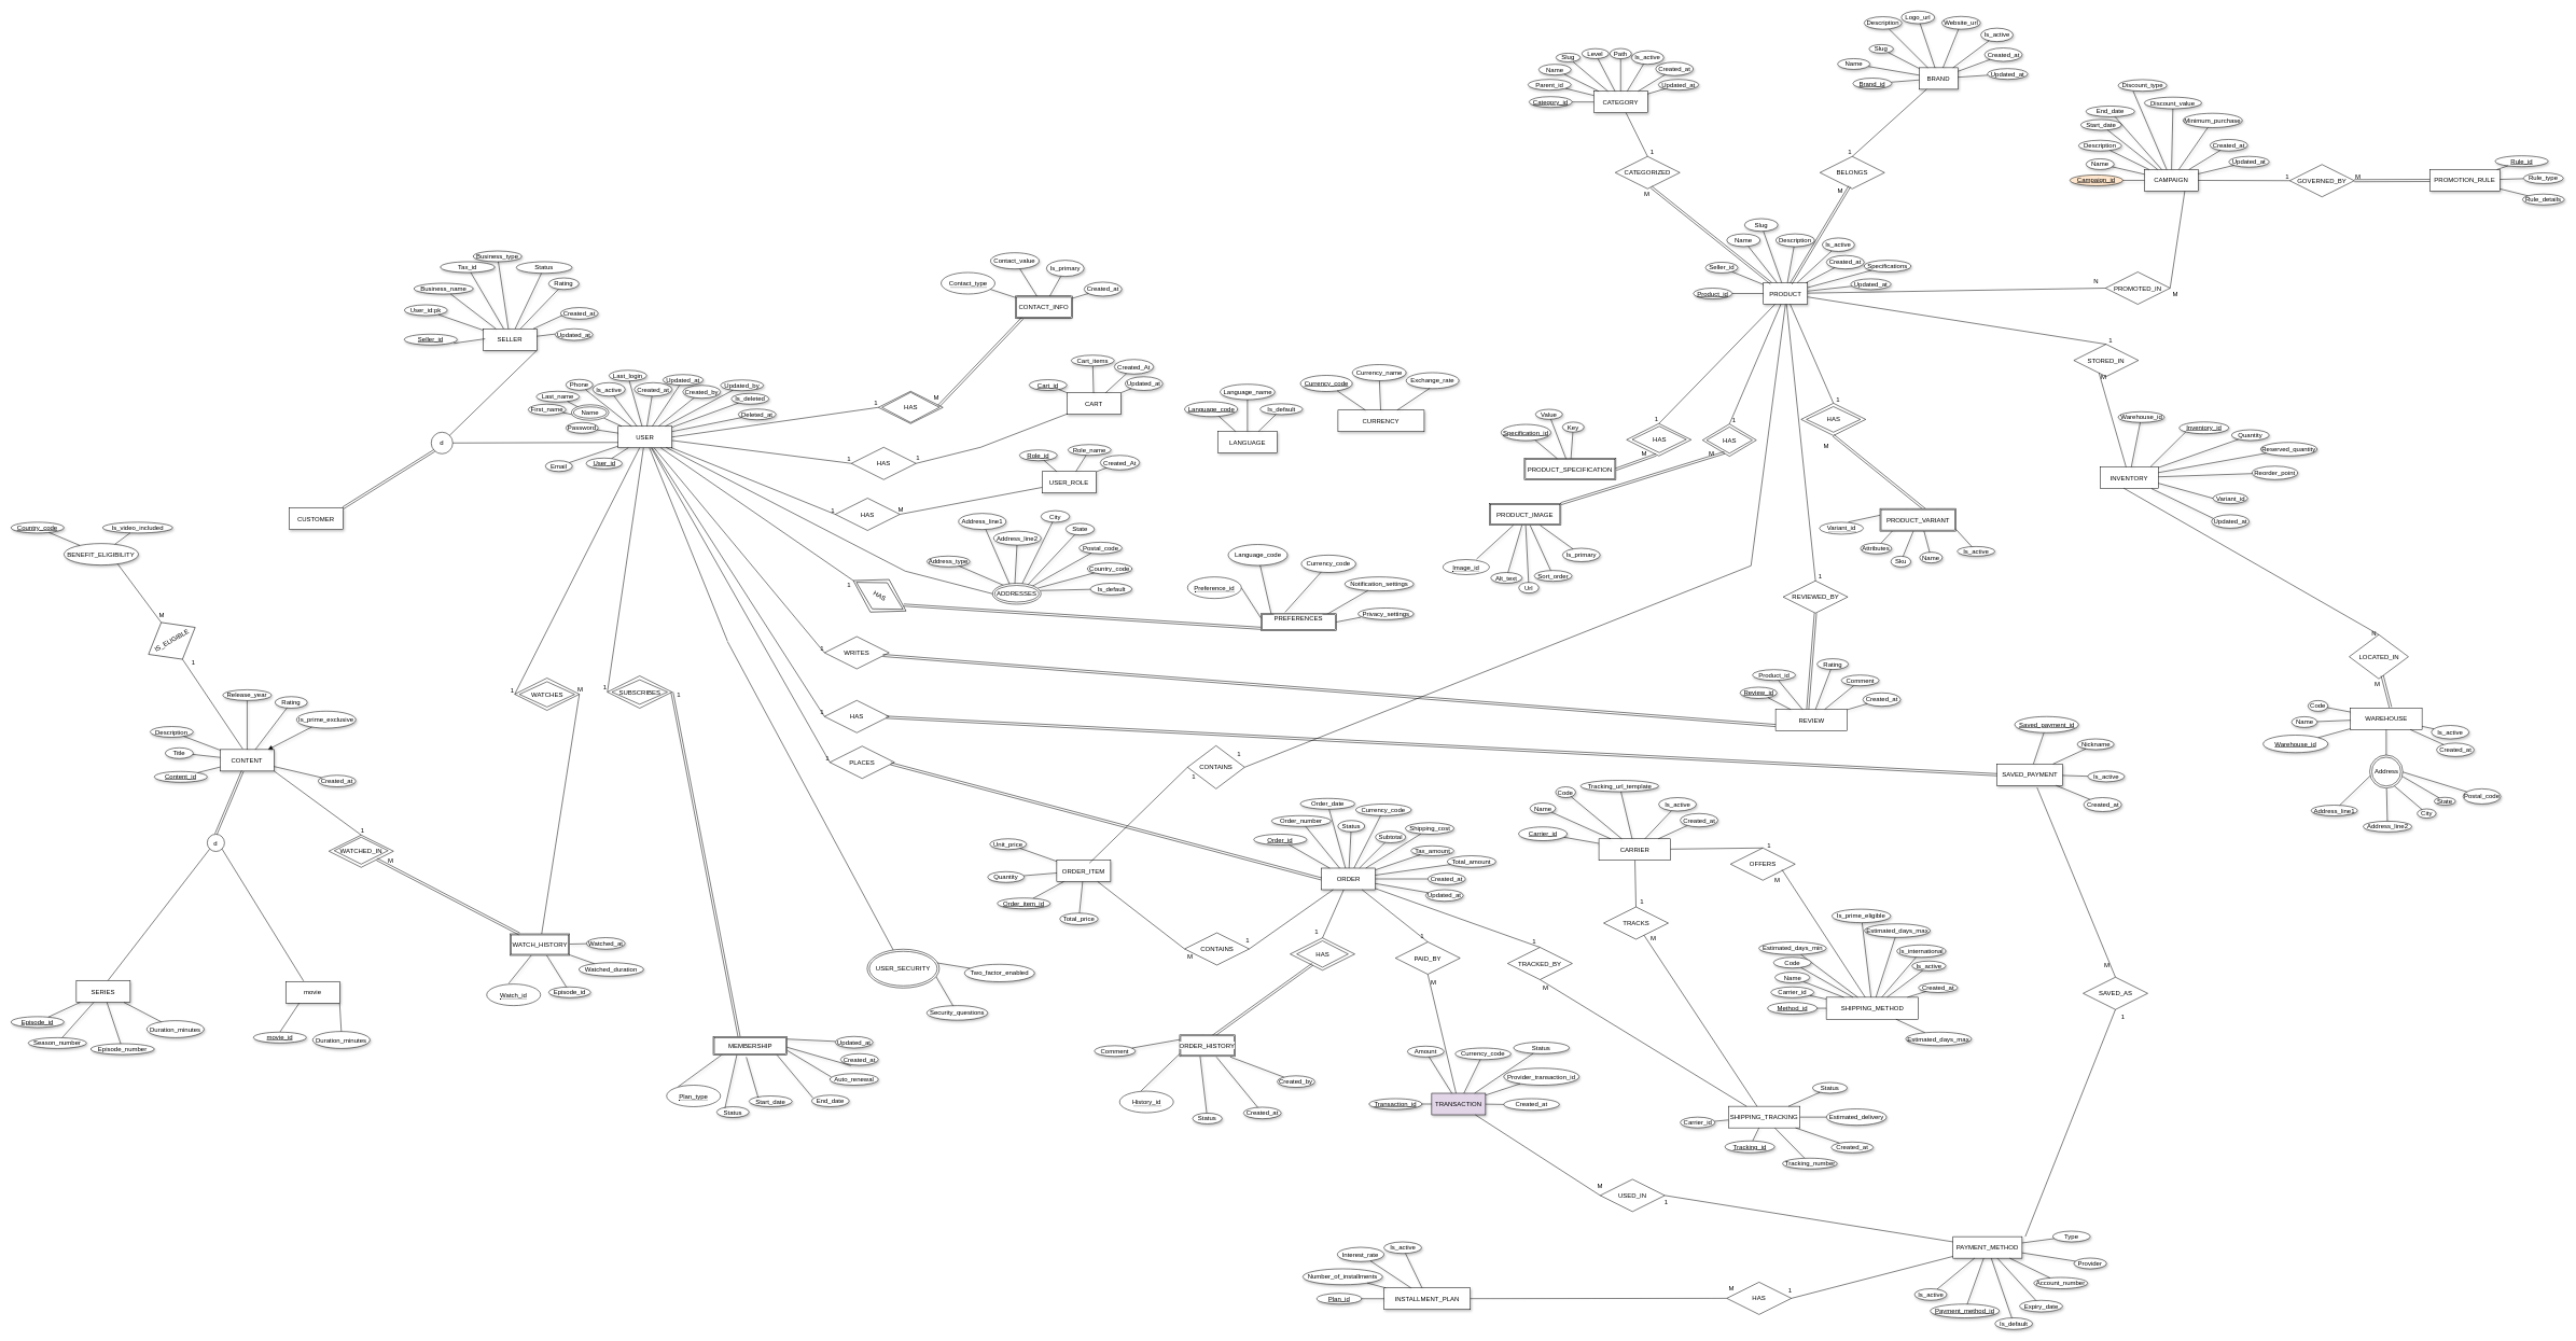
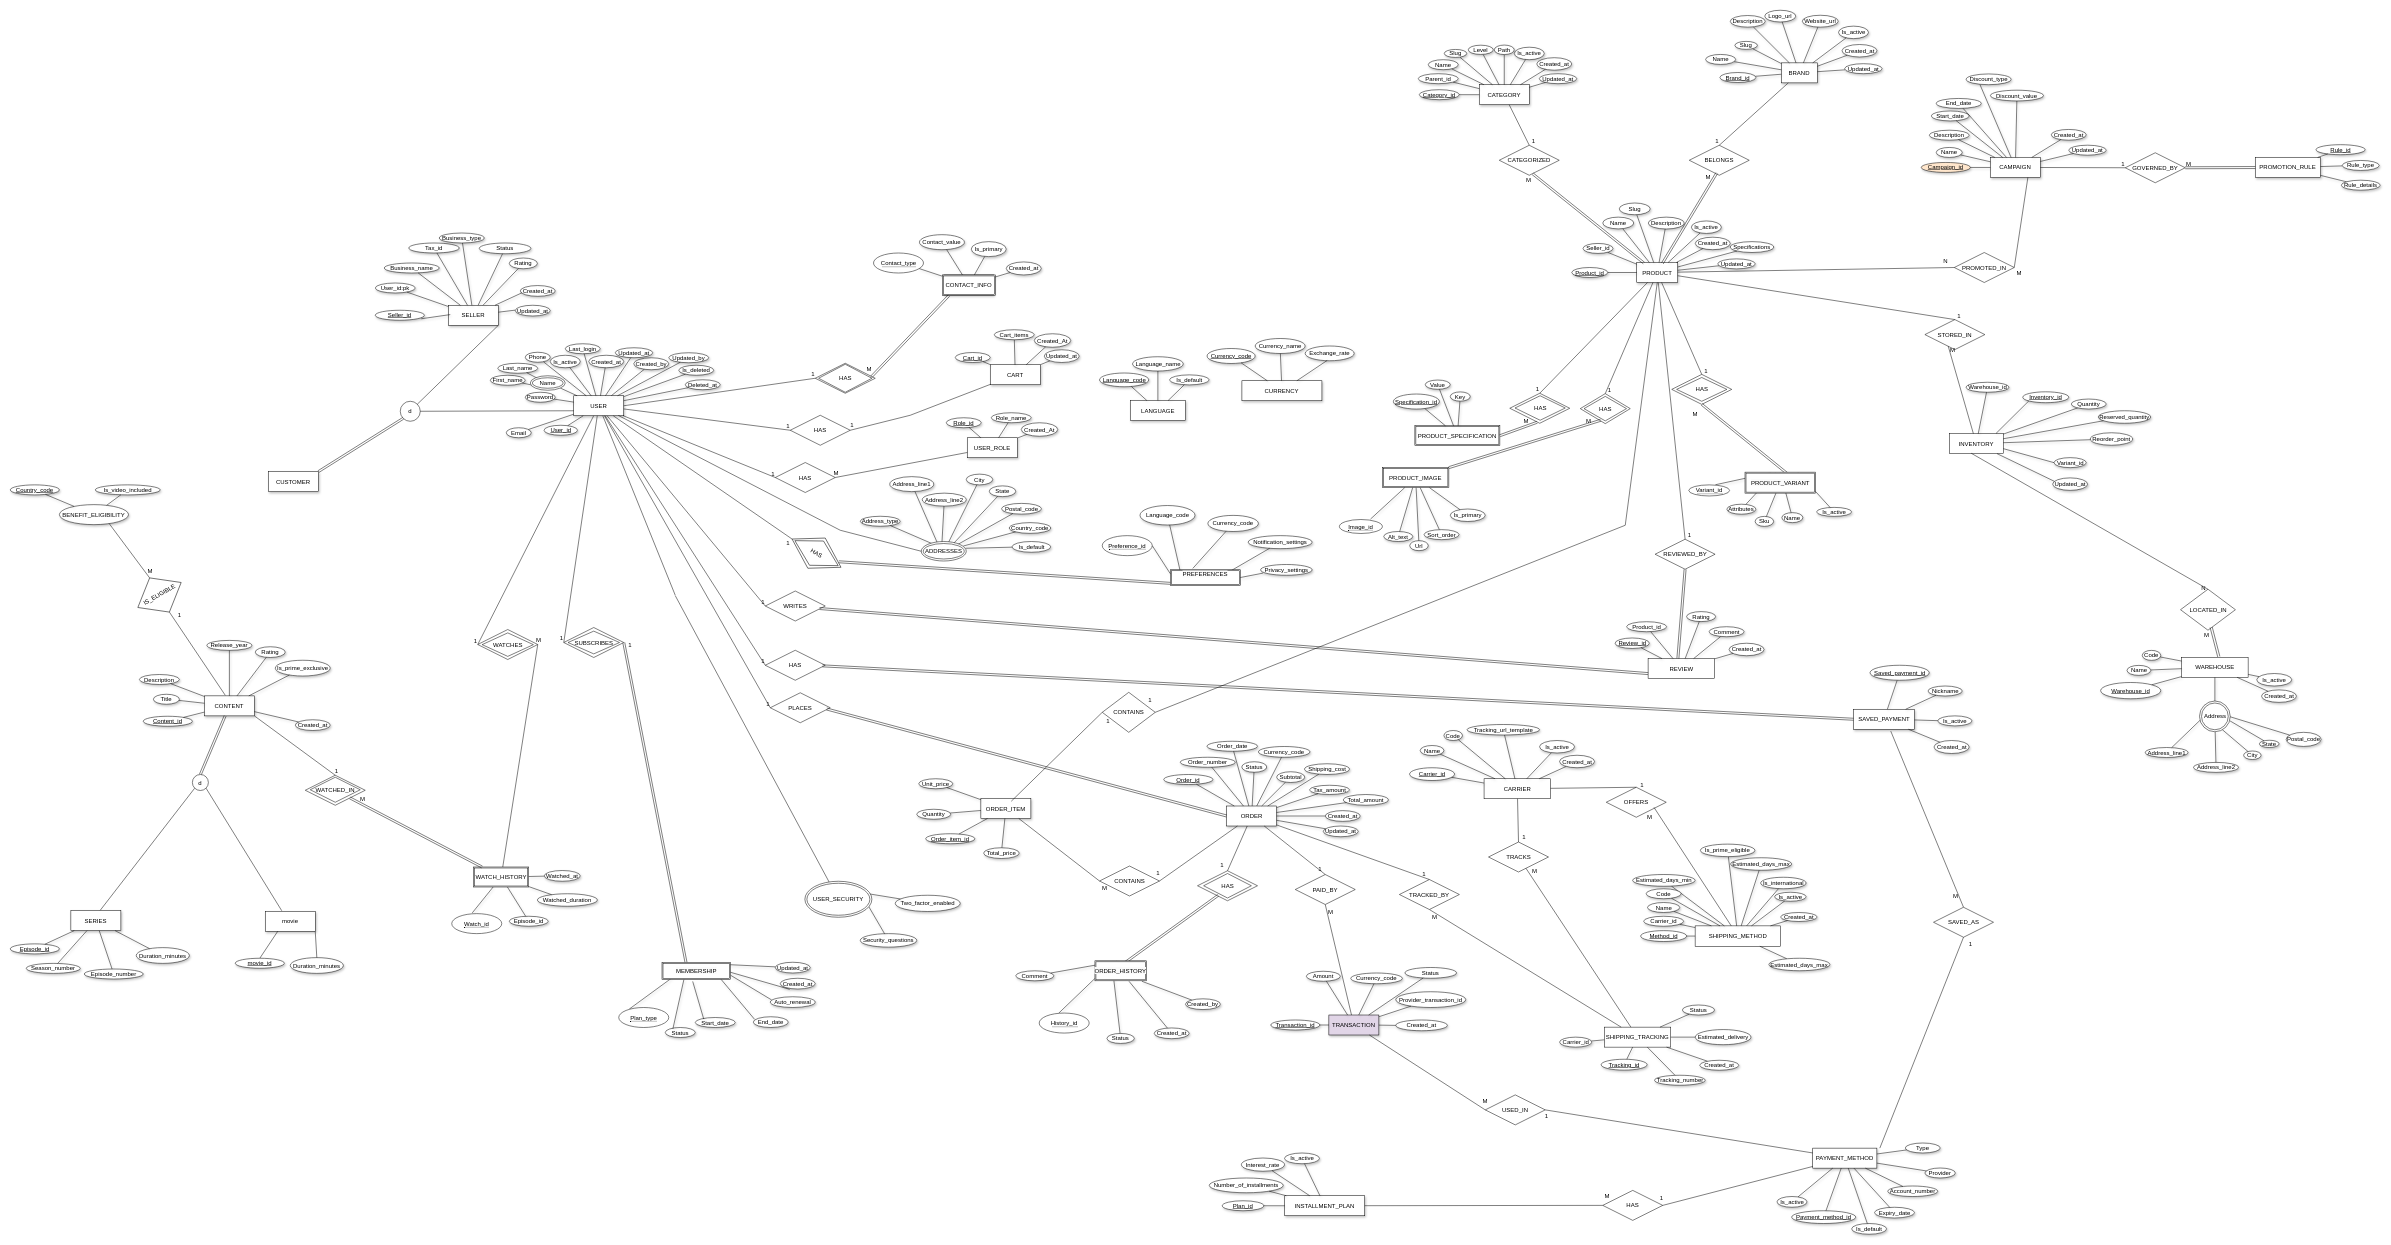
- <mxCell id="183" value="Minimum_purchase" style="ellipse;whiteSpace=wrap;html=1;align=center;shadow=1;" vertex="1" parent="1"><mxGeometry x="4052" y="209.88" width="110" height="26.5" as="geometry" /></mxCell>
- <mxCell id="203" value="" style="endArrow=none;html=1;rounded=0;shadow=1;" edge="1" parent="1" source="183" target="194"><mxGeometry relative="1" as="geometry"><mxPoint x="4071.25" y="413.88" as="sourcePoint" /><mxPoint x="4110" y="354.88" as="targetPoint" /></mxGeometry></mxCell>
- <mxCell id="414" value="" style="endArrow=block;html=1;rounded=0;shadow=1;" edge="1" parent="1" source="394" target="407"><mxGeometry relative="1" as="geometry"><mxPoint x="499.25" y="1490.75" as="sourcePoint" /><mxPoint x="538" y="1431.75" as="targetPoint" /></mxGeometry></mxCell>
+ <mxCell id="414" value="" style="endArrow=none;html=1;rounded=0;shadow=1;" edge="1" parent="1" source="394" target="407"><mxGeometry relative="1" as="geometry"><mxPoint x="499.25" y="1490.75" as="sourcePoint" /><mxPoint x="538" y="1431.75" as="targetPoint" /></mxGeometry></mxCell>
